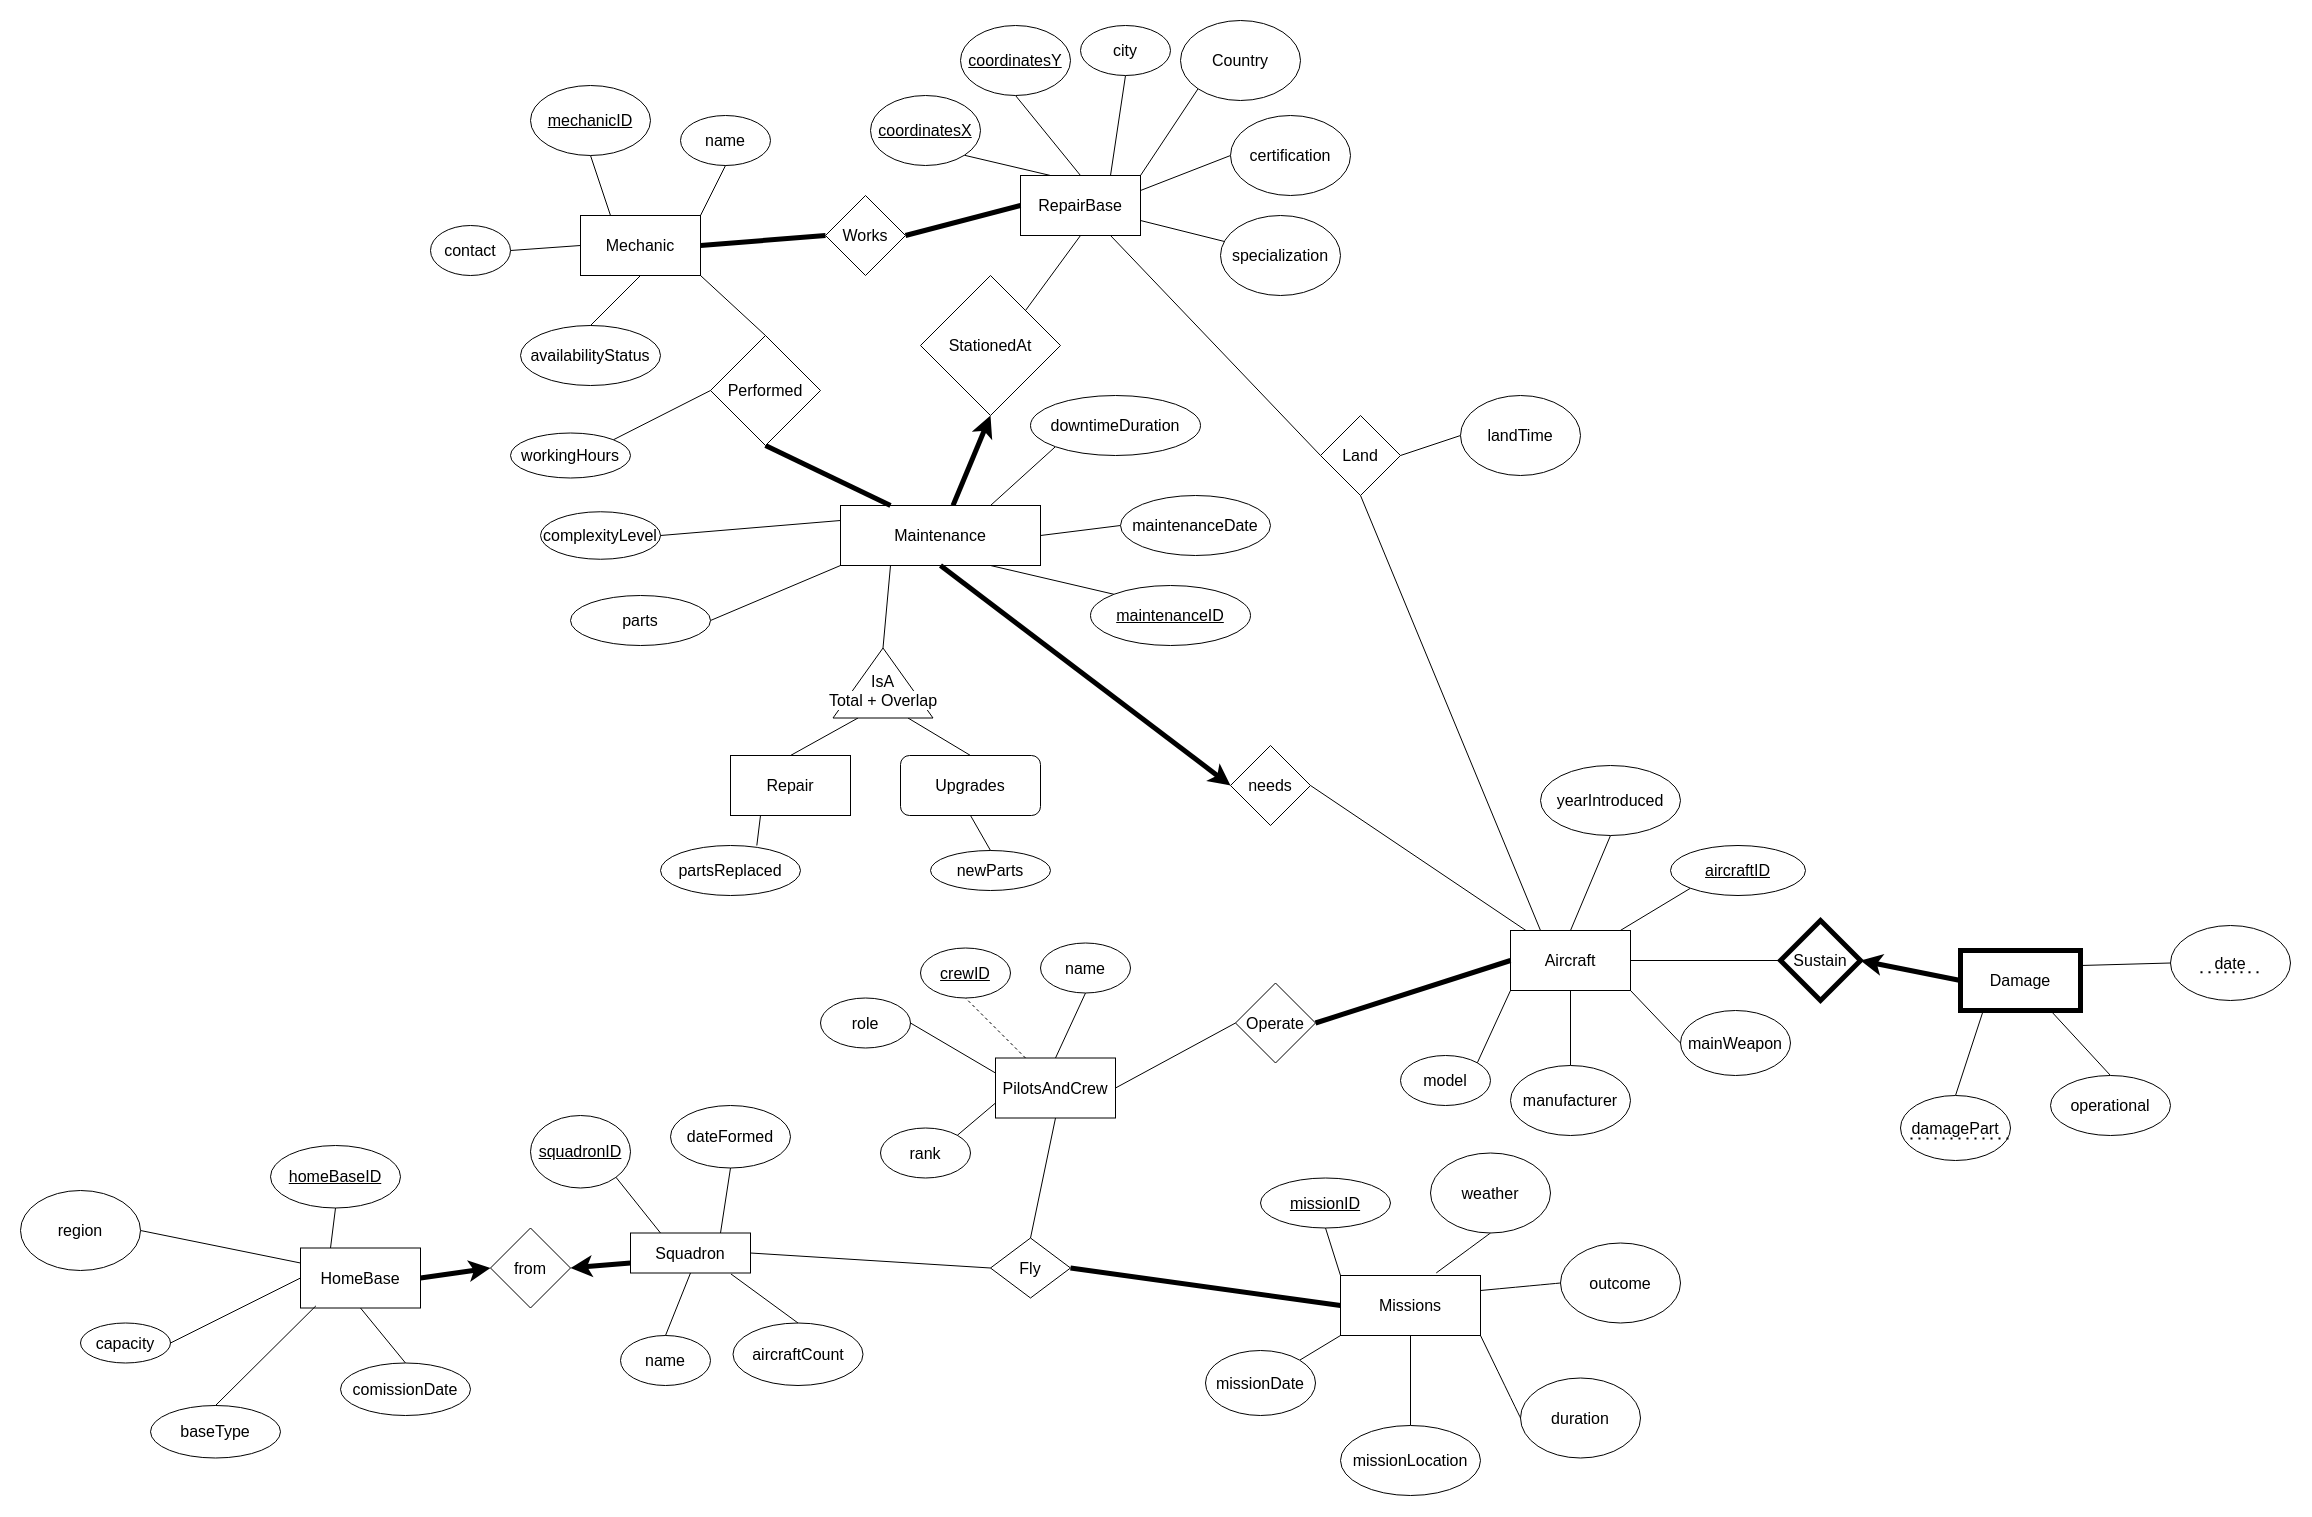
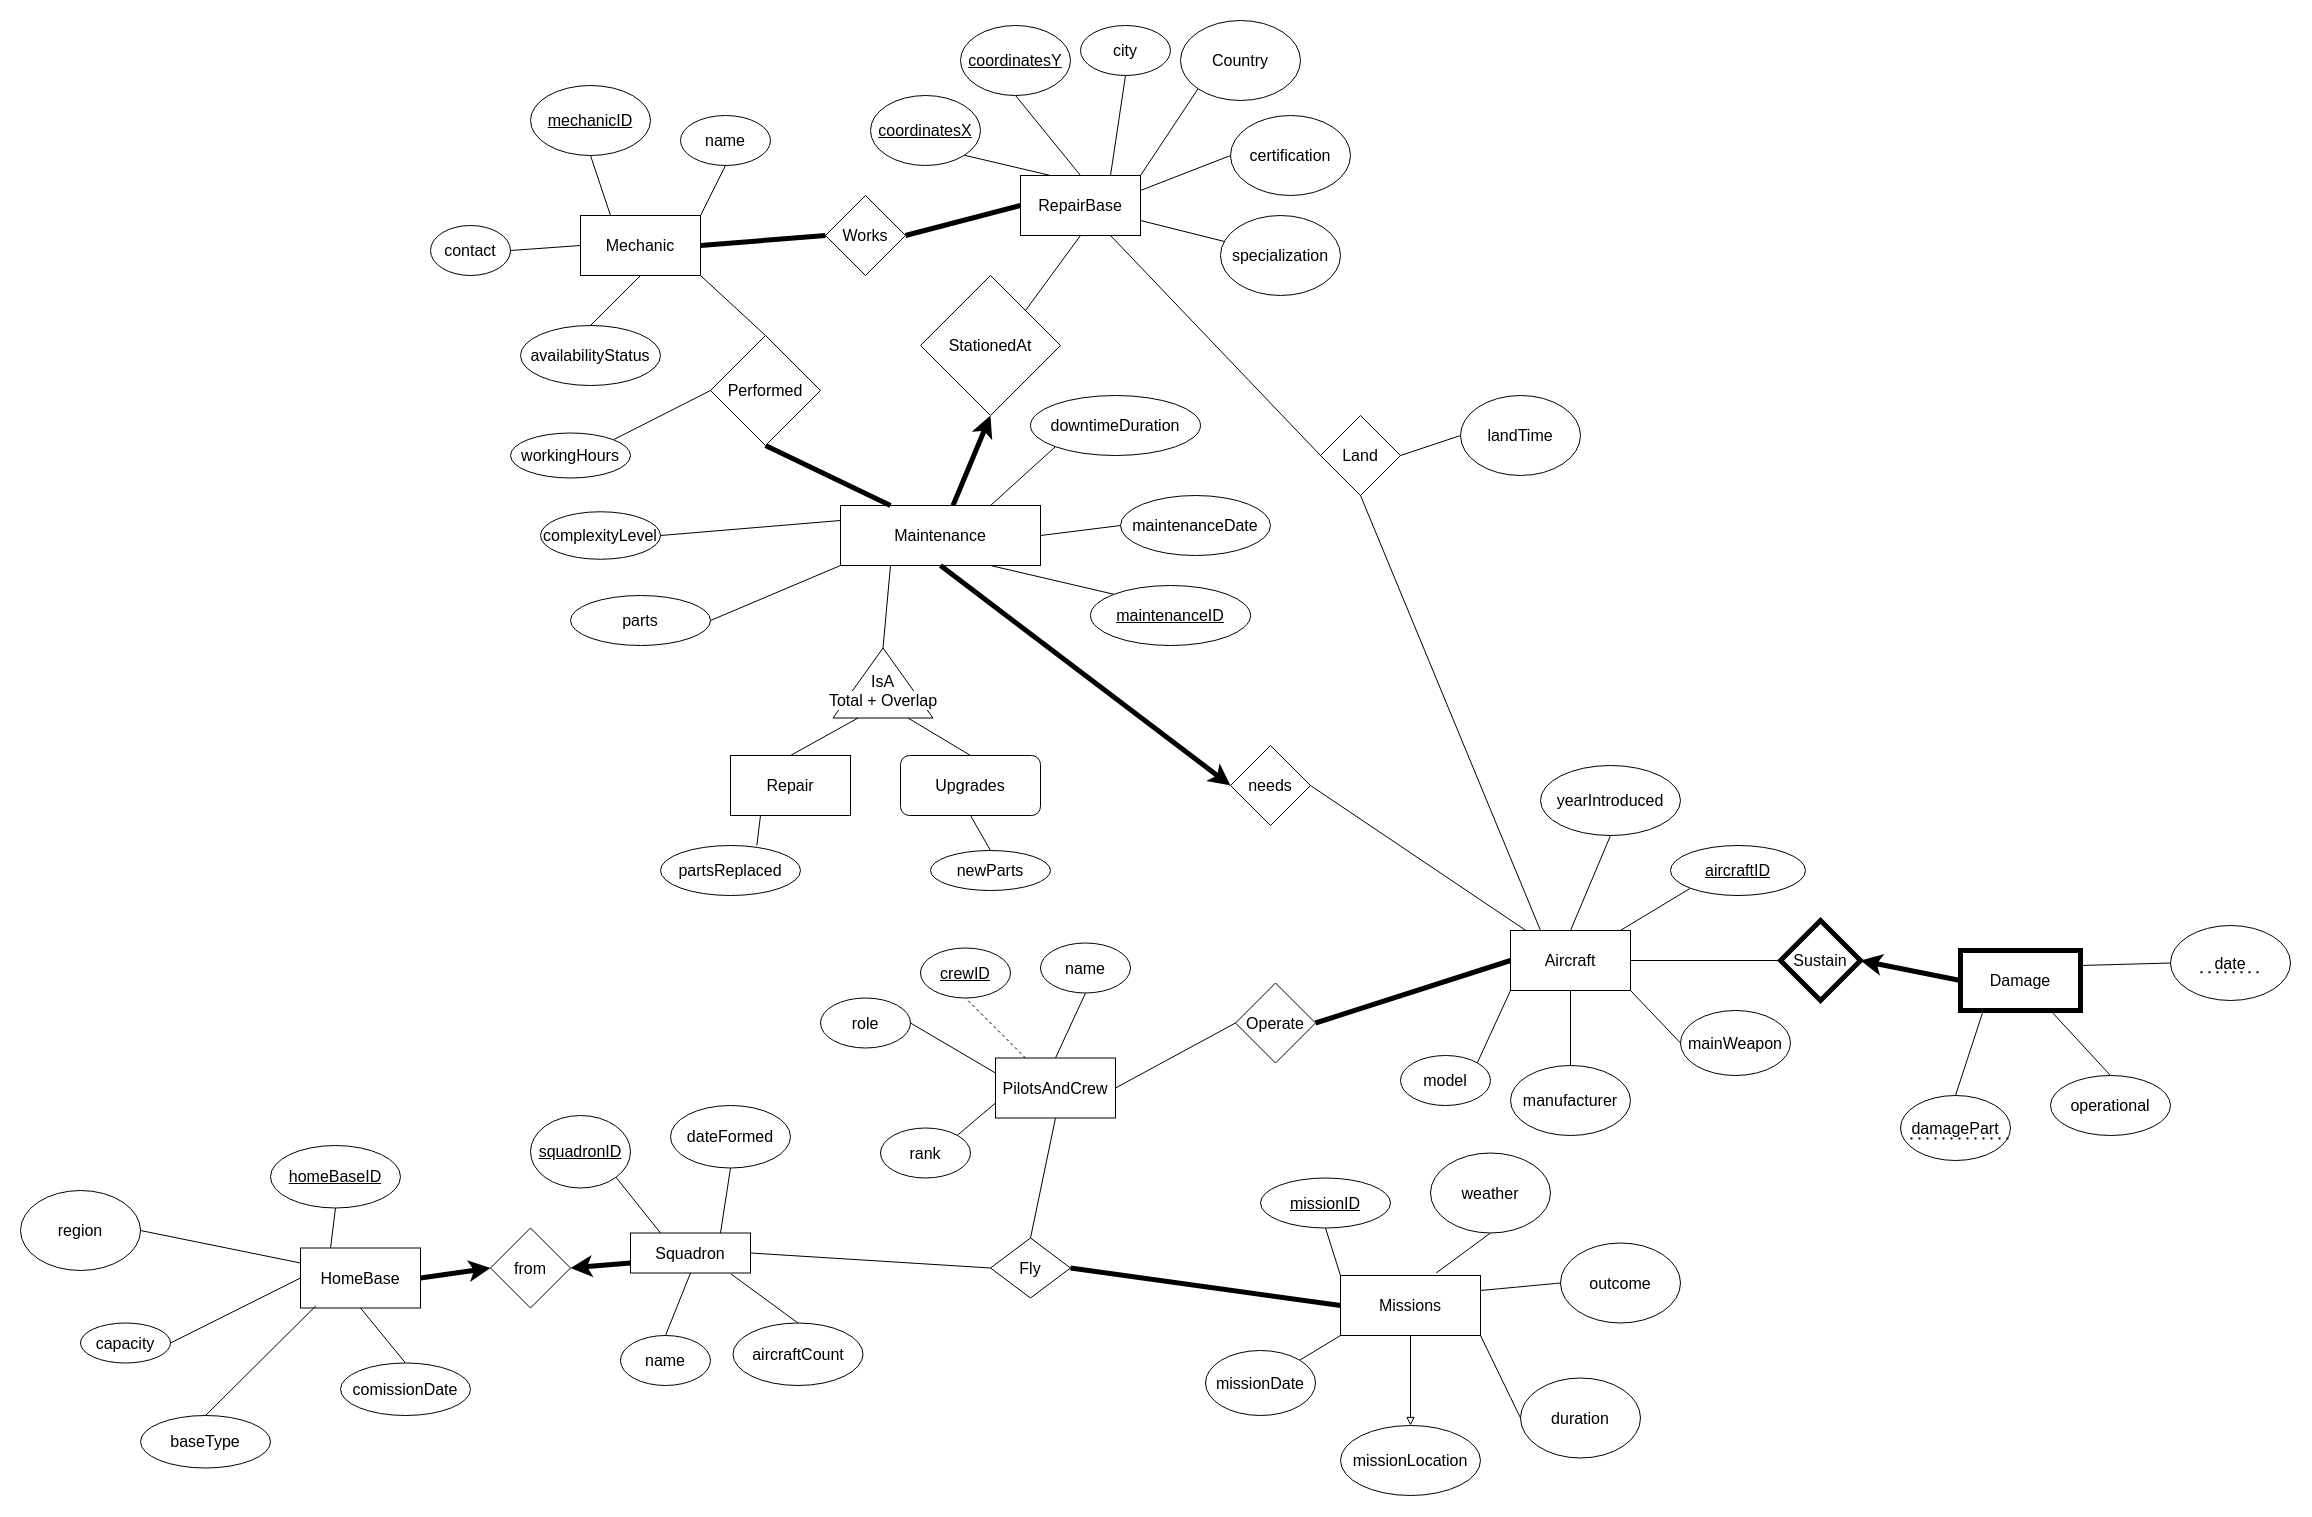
- <mxCell id="64" style="rounded=0;orthogonalLoop=1;jettySize=auto;html=1;exitX=0.5;exitY=1;exitDx=0;exitDy=0;entryX=0.5;entryY=0;entryDx=0;entryDy=0;endArrow=none;endFill=0;fontSize=16;" edge="1" parent="1" source="67" target="104"><mxGeometry relative="1" as="geometry"><mxPoint x="1435" y="1430" as="targetPoint" /></mxGeometry></mxCell>
+ <mxCell id="64" style="rounded=0;orthogonalLoop=1;jettySize=auto;html=1;exitX=0.5;exitY=1;exitDx=0;exitDy=0;entryX=0.5;entryY=0;entryDx=0;entryDy=0;endArrow=block;endFill=0;fontSize=16;" edge="1" parent="1" source="67" target="104"><mxGeometry relative="1" as="geometry"><mxPoint x="1435" y="1430" as="targetPoint" /></mxGeometry></mxCell>
- <mxCell id="133" value="baseType" style="ellipse;whiteSpace=wrap;html=1;fontSize=16;" vertex="1" parent="1"><mxGeometry x="150" y="1405" width="130" height="52.5" as="geometry" /></mxCell>
+ <mxCell id="133" value="baseType" style="ellipse;whiteSpace=wrap;html=1;fontSize=16;" vertex="1" parent="1"><mxGeometry x="140" y="1415" width="130" height="52.5" as="geometry" /></mxCell>
